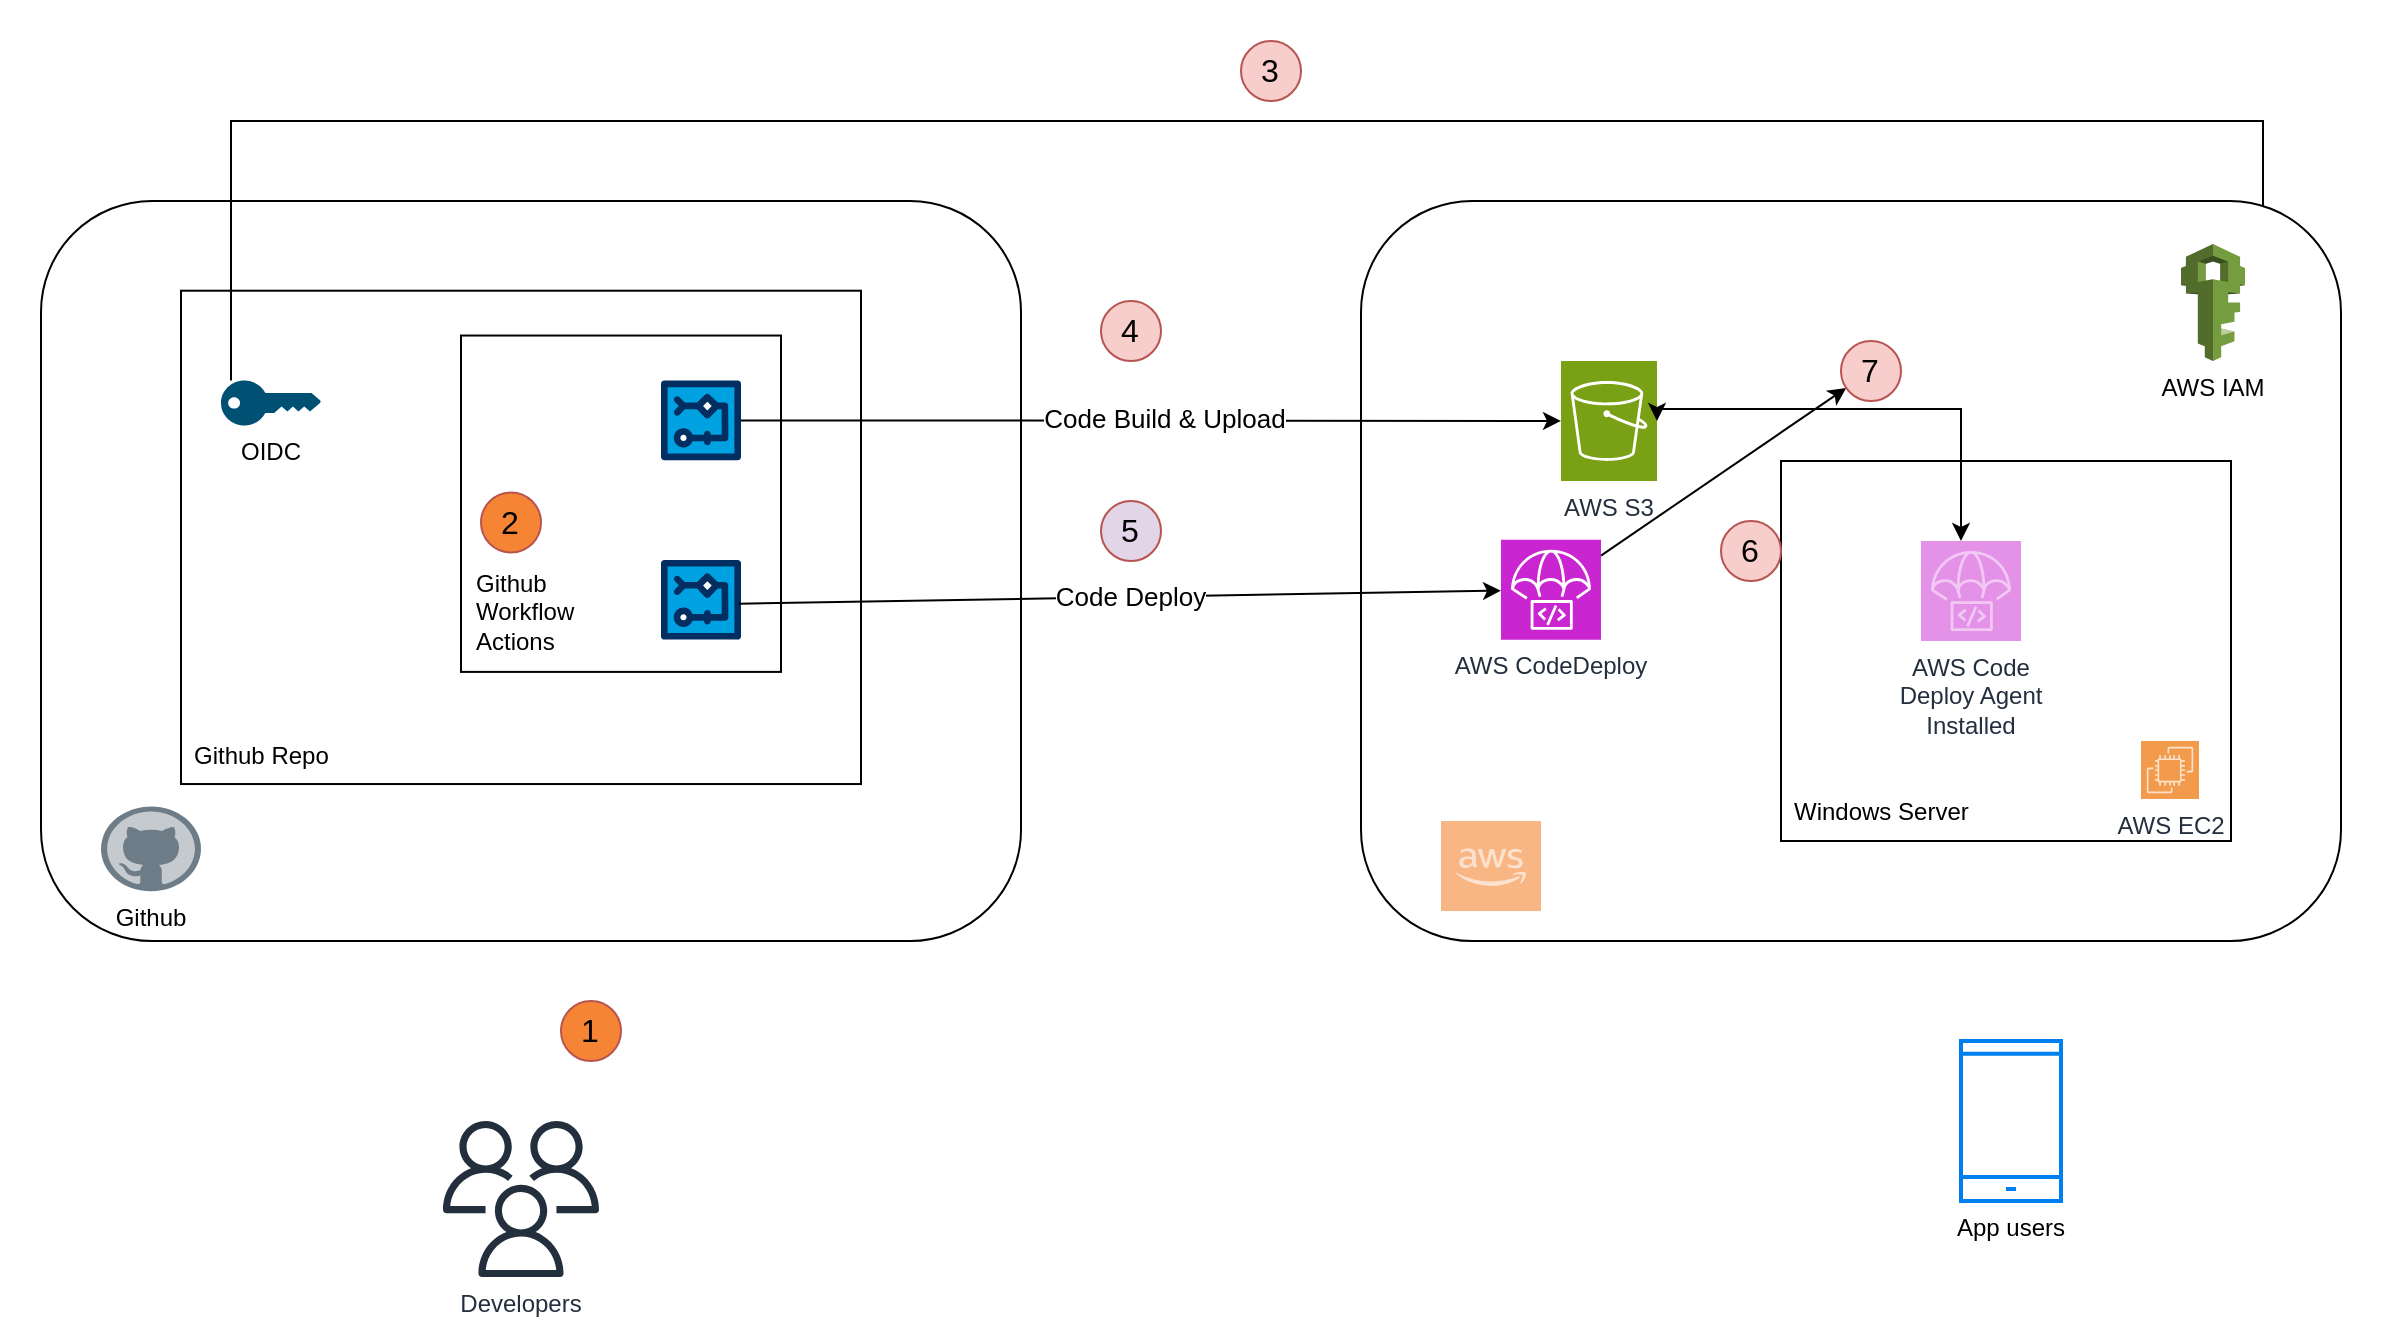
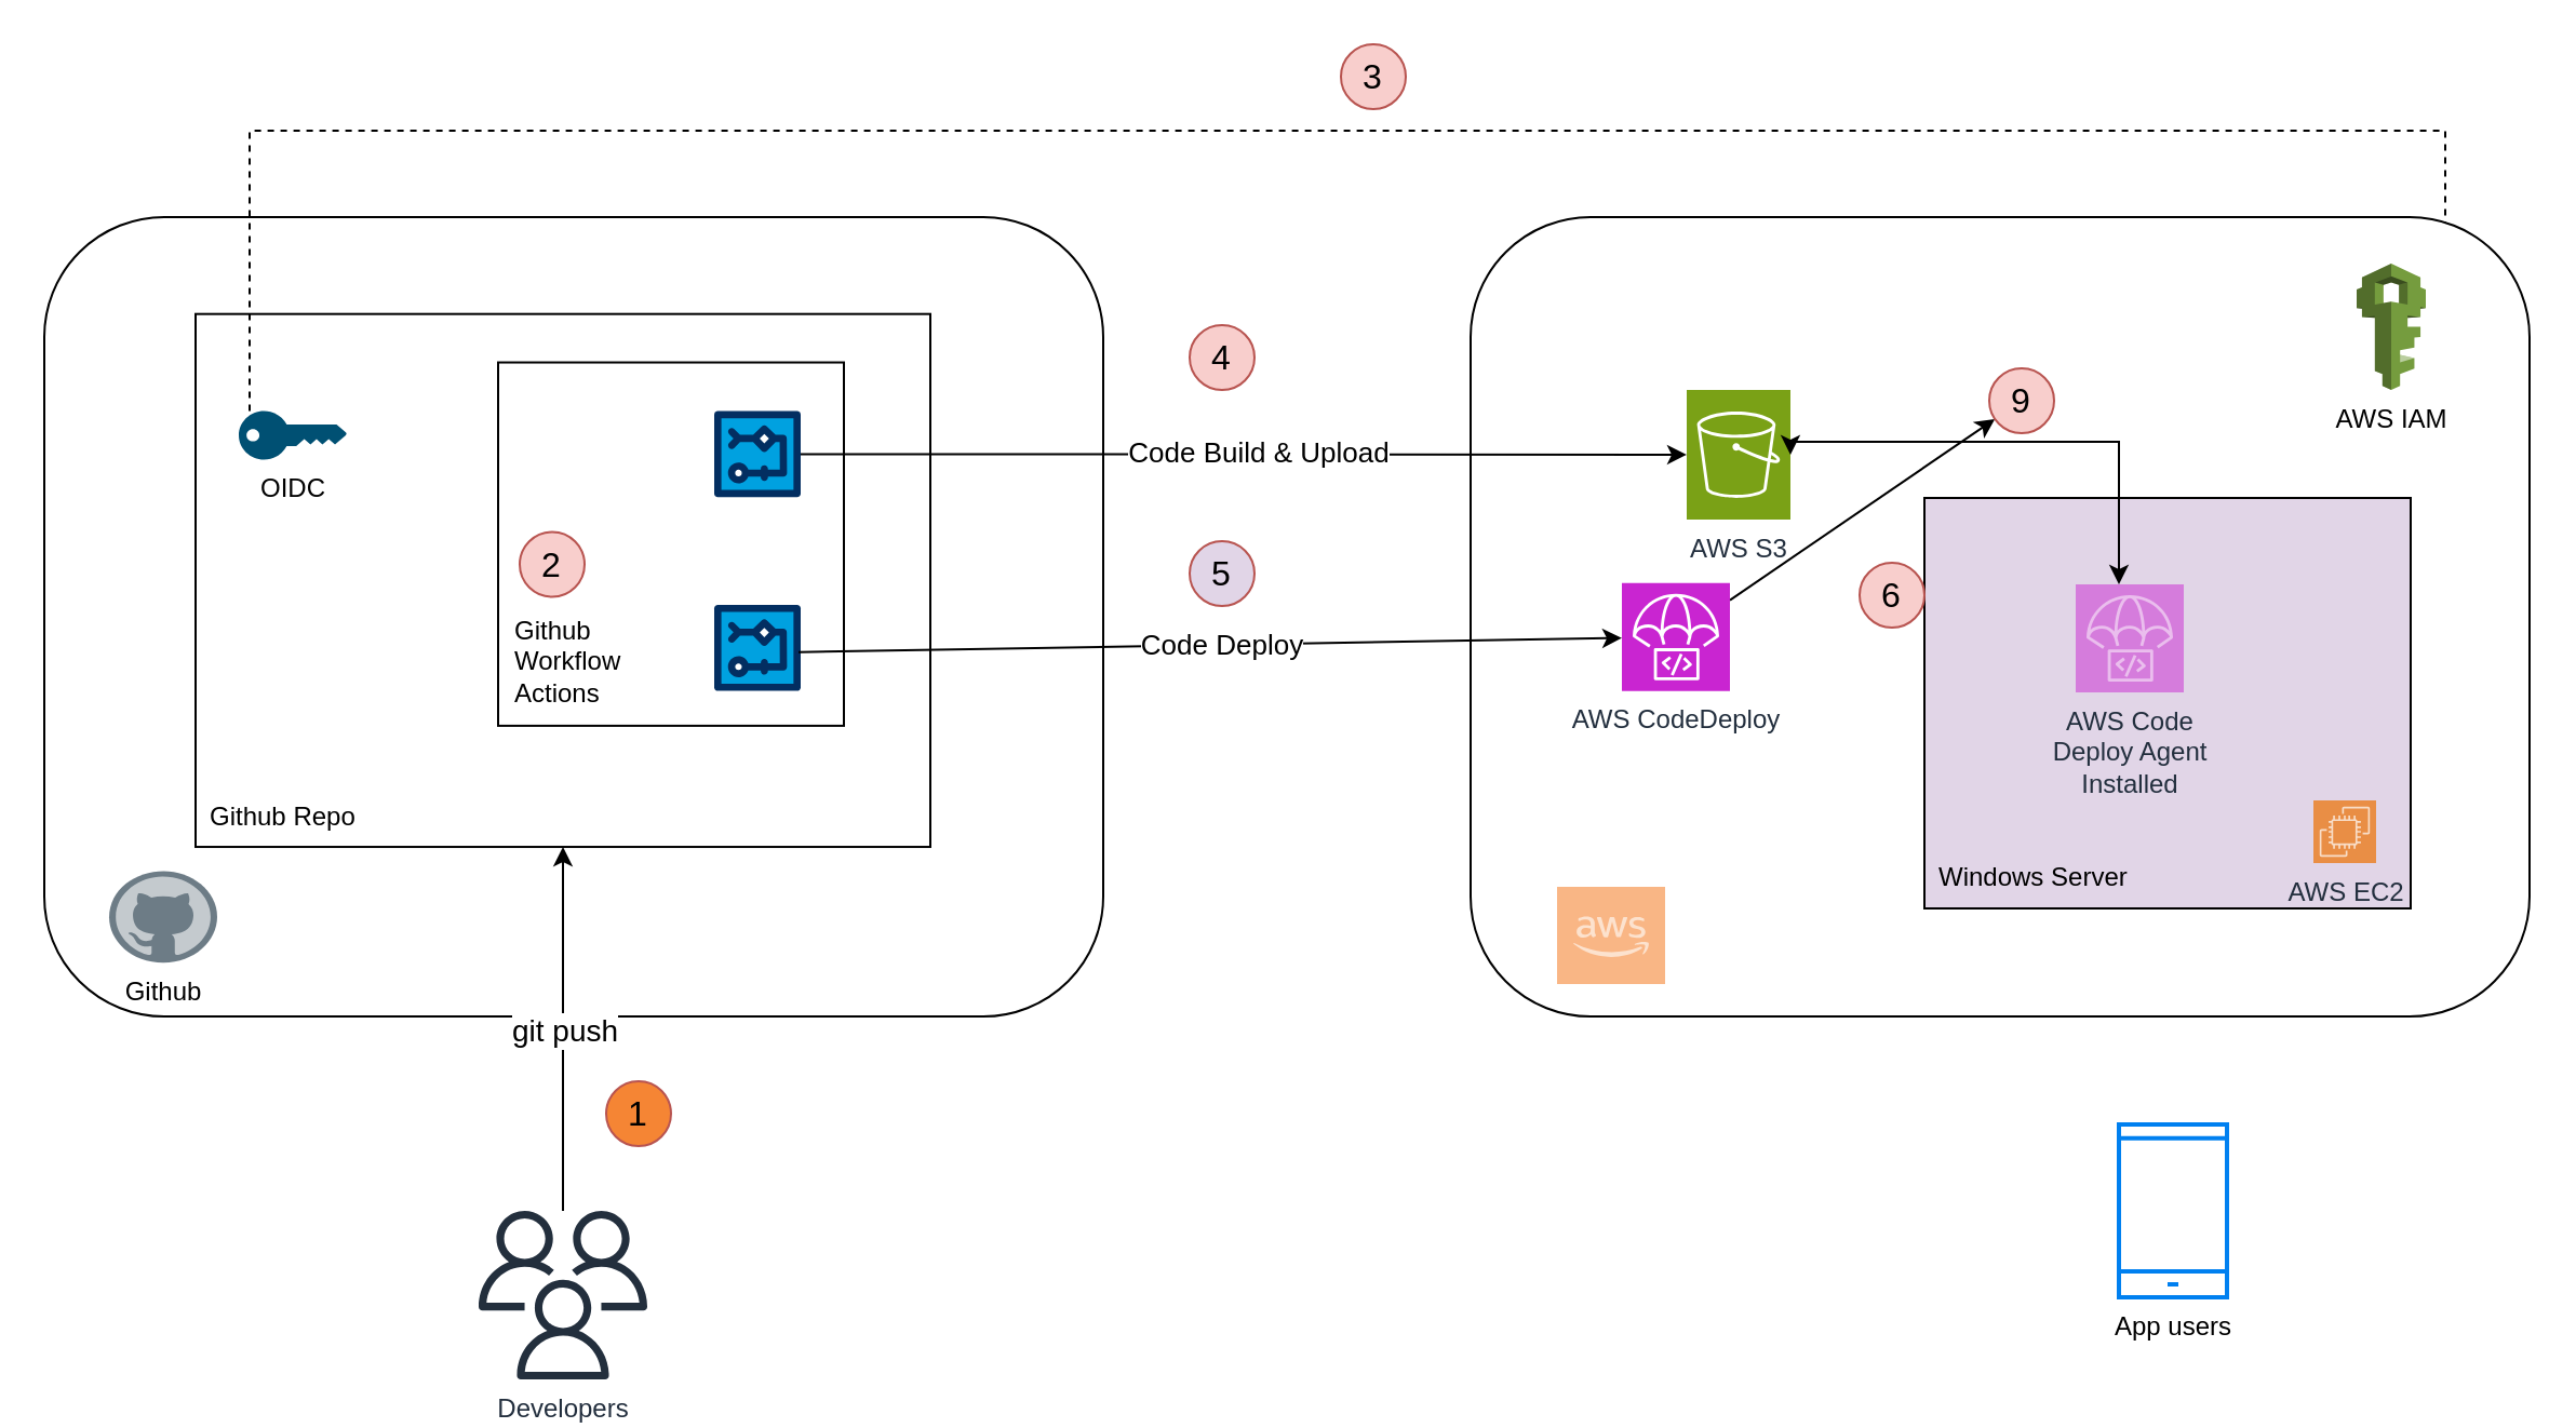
- <mxCell id="15" style="edgeStyle=orthogonalEdgeStyle;rounded=0;orthogonalLoop=1;jettySize=auto;html=1;dashed=0;endArrow=none;endFill=0;" edge="1" parent="1" source="6" target="20"><mxGeometry relative="1" as="geometry"><Array as="points"><mxPoint x="115" y="60" /><mxPoint x="1131" y="60" /></Array></mxGeometry></mxCell>
+ <mxCell id="15" style="edgeStyle=orthogonalEdgeStyle;rounded=0;orthogonalLoop=1;jettySize=auto;html=1;dashed=1;endArrow=none;endFill=0;" edge="1" parent="1" source="6" target="20"><mxGeometry relative="1" as="geometry"><Array as="points"><mxPoint x="115" y="60" /><mxPoint x="1131" y="60" /></Array></mxGeometry></mxCell>
- <mxCell id="36" value="&lt;span style=&quot;font-size: 16px;&quot;&gt;7&lt;/span&gt;" style="ellipse;whiteSpace=wrap;html=1;aspect=fixed;fillColor=#f8cecc;strokeColor=#b85450;" vertex="1" parent="1"><mxGeometry x="920" y="170" width="30" height="30" as="geometry" /></mxCell>
+ <mxCell id="36" value="&lt;span style=&quot;font-size: 16px;&quot;&gt;9&lt;/span&gt;" style="ellipse;whiteSpace=wrap;html=1;aspect=fixed;fillColor=#f8cecc;strokeColor=#b85450;" vertex="1" parent="1"><mxGeometry x="920" y="170" width="30" height="30" as="geometry" /></mxCell>
- <mxCell id="11" value="&lt;span style=&quot;font-size: 16px;&quot;&gt;2&lt;/span&gt;" style="ellipse;whiteSpace=wrap;html=1;aspect=fixed;fillColor=#f58534;strokeColor=#b85450;" vertex="1" parent="7"><mxGeometry x="10" y="78.485" width="30" height="30" as="geometry" /></mxCell>
+ <mxCell id="11" value="&lt;span style=&quot;font-size: 16px;&quot;&gt;2&lt;/span&gt;" style="ellipse;whiteSpace=wrap;html=1;aspect=fixed;fillColor=#f8cecc;strokeColor=#b85450;" vertex="1" parent="7"><mxGeometry x="10" y="78.485" width="30" height="30" as="geometry" /></mxCell>
- <mxCell id="17" value="Windows Server" style="rounded=0;whiteSpace=wrap;html=1;align=left;verticalAlign=bottom;spacingLeft=5;spacingBottom=5;" vertex="1" parent="1"><mxGeometry x="890" y="230" width="225" height="190" as="geometry" /></mxCell>
+ <mxCell id="17" value="Windows Server" style="rounded=0;whiteSpace=wrap;html=1;align=left;verticalAlign=bottom;spacingLeft=5;spacingBottom=5;fillColor=#e1d5e7;" vertex="1" parent="1"><mxGeometry x="890" y="230" width="225" height="190" as="geometry" /></mxCell>
+ <mxCell id="13" style="rounded=0;orthogonalLoop=1;jettySize=auto;html=1;entryX=0.5;entryY=1;entryDx=0;entryDy=0;" edge="1" parent="1" source="12" target="5"><mxGeometry relative="1" as="geometry" /></mxCell>
+ <mxCell id="14" value="git push" style="edgeLabel;html=1;align=center;verticalAlign=middle;resizable=0;points=[];fontSize=14;" vertex="1" connectable="0" parent="13"><mxGeometry relative="1" as="geometry"><mxPoint as="offset" /></mxGeometry></mxCell>
